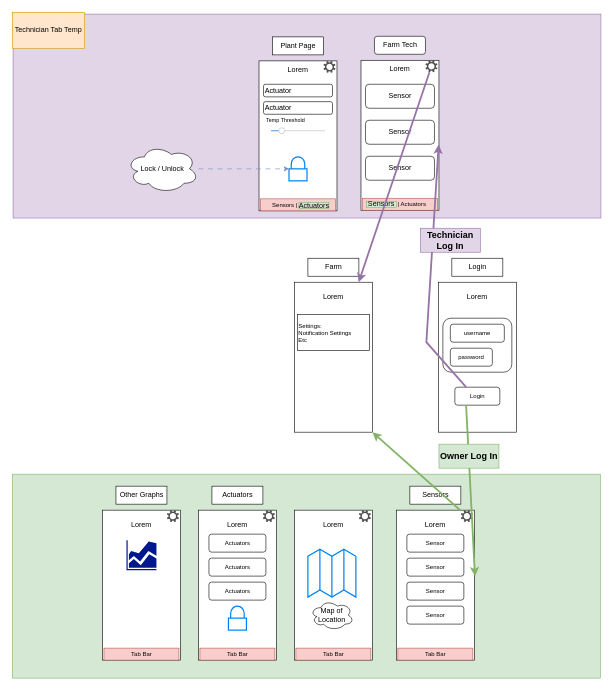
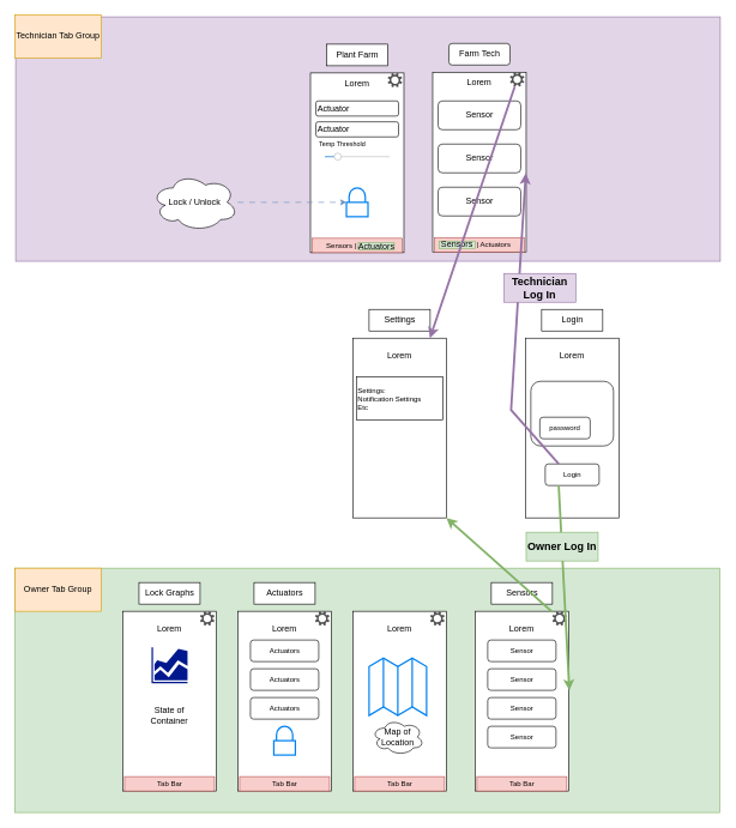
- <mxCell id="86" value="Technician Tab Temp" style="rounded=0;whiteSpace=wrap;html=1;fillColor=#ffe6cc;strokeColor=#d79b00;" vertex="1" parent="1"><mxGeometry x="20" y="20" width="120" height="60" as="geometry" /></mxCell>
+ <mxCell id="86" value="Technician Tab Group" style="rounded=0;whiteSpace=wrap;html=1;fillColor=#ffe6cc;strokeColor=#d79b00;" vertex="1" parent="1"><mxGeometry x="20" y="20" width="120" height="60" as="geometry" /></mxCell>
- <mxCell id="51" value="Plant Page" style="rounded=0;whiteSpace=wrap;html=1;" vertex="1" parent="49"><mxGeometry x="22.5" width="85" height="30" as="geometry" /></mxCell>
+ <mxCell id="51" value="Plant Farm" style="rounded=0;whiteSpace=wrap;html=1;" vertex="1" parent="49"><mxGeometry x="22.5" width="85" height="30" as="geometry" /></mxCell>
- <mxCell id="41" value="Farm" style="rounded=0;whiteSpace=wrap;html=1;" vertex="1" parent="39"><mxGeometry x="22.5" width="85" height="30" as="geometry" /></mxCell>
+ <mxCell id="41" value="Settings" style="rounded=0;whiteSpace=wrap;html=1;" vertex="1" parent="39"><mxGeometry x="22.5" width="85" height="30" as="geometry" /></mxCell>
- <mxCell id="18" value="&lt;font style=&quot;font-size: 10px;&quot;&gt;username&lt;/font&gt;" style="rounded=1;whiteSpace=wrap;html=1;" vertex="1" parent="14"><mxGeometry x="20" y="110" width="90" height="30" as="geometry" /></mxCell>
+ <mxCell id="85" value="Owner Tab Group" style="rounded=0;whiteSpace=wrap;html=1;fillColor=#ffe6cc;strokeColor=#d79b00;" vertex="1" parent="1"><mxGeometry x="20" y="790" width="120" height="60" as="geometry" /></mxCell>
- <mxCell id="79" value="Other Graphs" style="rounded=0;whiteSpace=wrap;html=1;" vertex="1" parent="77"><mxGeometry x="22.5" width="85" height="30" as="geometry" /></mxCell>
+ <mxCell id="79" value="Lock Graphs" style="rounded=0;whiteSpace=wrap;html=1;" vertex="1" parent="77"><mxGeometry x="22.5" width="85" height="30" as="geometry" /></mxCell>
+ <mxCell id="84" value="State of Container" style="text;html=1;strokeColor=none;fillColor=none;align=center;verticalAlign=middle;whiteSpace=wrap;rounded=0;" vertex="1" parent="77"><mxGeometry x="35" y="170" width="60" height="30" as="geometry" /></mxCell>
